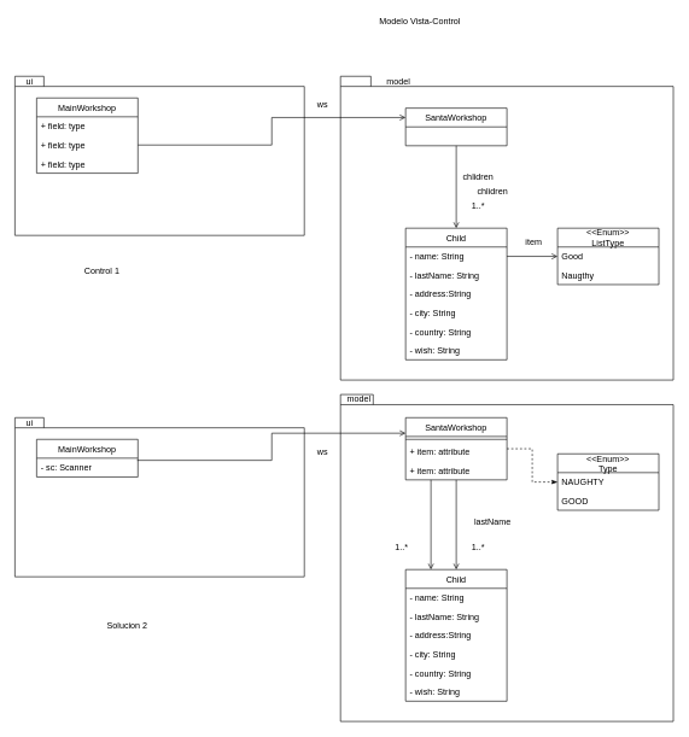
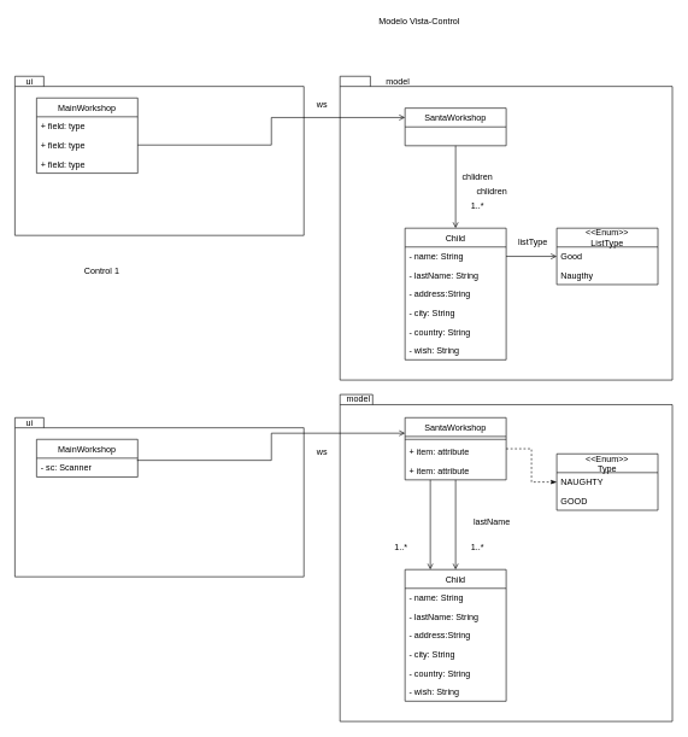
- <mxCell id="25" value="&amp;nbsp;item" style="text;html=1;align=center;verticalAlign=middle;resizable=0;points=[];autosize=1;strokeColor=none;" parent="1" vertex="1"><mxGeometry x="705" y="325" width="60" height="20" as="geometry" /></mxCell>
+ <mxCell id="25" value="&amp;nbsp;listType" style="text;html=1;align=center;verticalAlign=middle;resizable=0;points=[];autosize=1;strokeColor=none;" parent="1" vertex="1"><mxGeometry x="705" y="325" width="60" height="20" as="geometry" /></mxCell>
- <mxCell id="56" value="Solucion 2" style="text;html=1;align=center;verticalAlign=middle;resizable=0;points=[];autosize=1;strokeColor=none;" parent="1" vertex="1"><mxGeometry y="855" width="70" height="20" as="geometry" x="140" /></mxCell>
